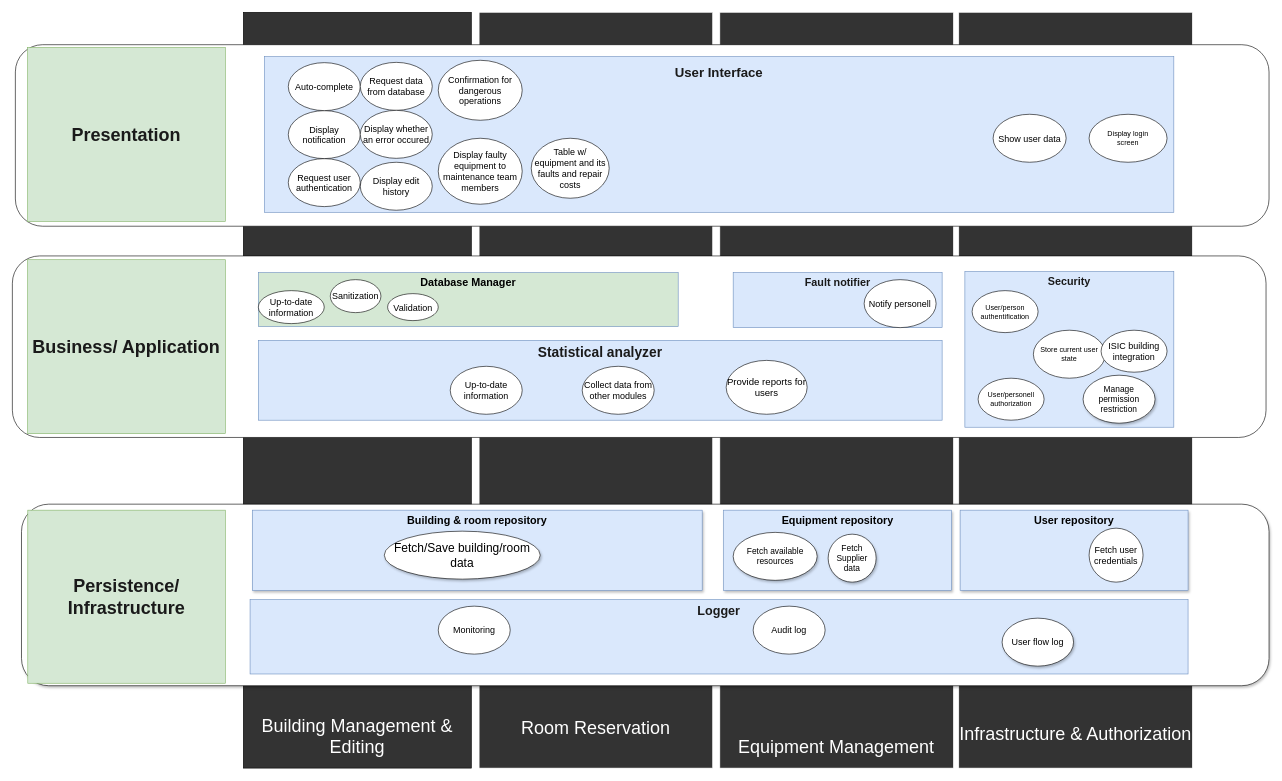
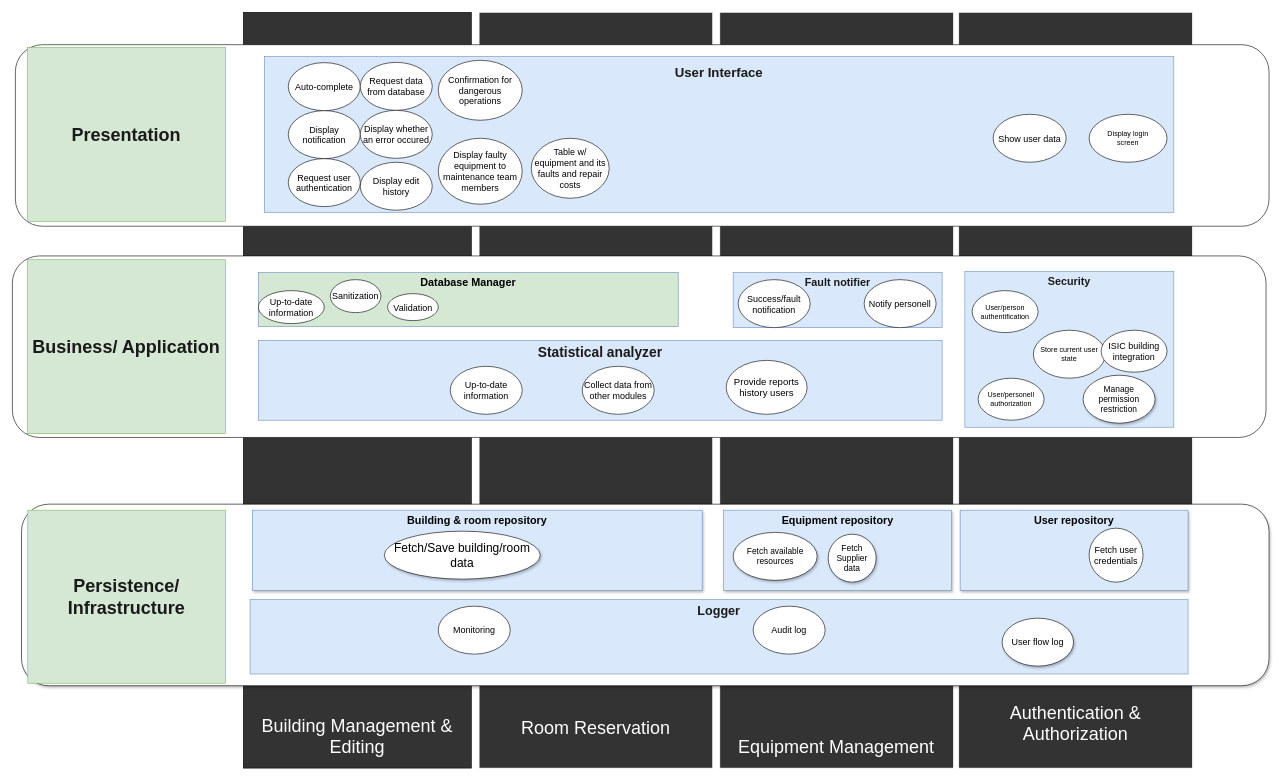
+ <mxCell id="15" value="Success/fault&lt;br&gt;notification" style="ellipse;whiteSpace=wrap;html=1;fontSize=15;" parent="8" vertex="1"><mxGeometry x="1210.0" y="391.69" width="120" height="80" as="geometry" /></mxCell>
- <mxCell id="20" value="&lt;font style=&quot;font-size: 16px;&quot;&gt;Provide reports for users&lt;/font&gt;" style="ellipse;whiteSpace=wrap;html=1;" parent="8" vertex="1"><mxGeometry x="1190" y="526.3" width="135" height="89.85" as="geometry" /></mxCell>
+ <mxCell id="20" value="&lt;font style=&quot;font-size: 16px;&quot;&gt;Provide reports history users&lt;/font&gt;" style="ellipse;whiteSpace=wrap;html=1;" parent="8" vertex="1"><mxGeometry x="1190" y="526.3" width="135" height="89.85" as="geometry" /></mxCell>
- <mxCell id="5" value="&lt;font style=&quot;font-size: 30px;&quot;&gt;Infrastructure &amp;amp; Authorization&lt;br&gt;&lt;br&gt;&lt;/font&gt;" style="rounded=0;whiteSpace=wrap;html=1;fontSize=12;fillColor=#333333;fontColor=#ffffff;strokeColor=#FFFFFF;verticalAlign=bottom;" parent="3" vertex="1"><mxGeometry x="1192.75" width="389.31" height="1260" as="geometry" /></mxCell>
+ <mxCell id="5" value="&lt;font style=&quot;font-size: 30px;&quot;&gt;Authentication &amp;amp; Authorization&lt;br&gt;&lt;br&gt;&lt;/font&gt;" style="rounded=0;whiteSpace=wrap;html=1;fontSize=12;fillColor=#333333;fontColor=#ffffff;strokeColor=#FFFFFF;verticalAlign=bottom;" parent="3" vertex="1"><mxGeometry x="1192.75" width="389.31" height="1260" as="geometry" /></mxCell>
